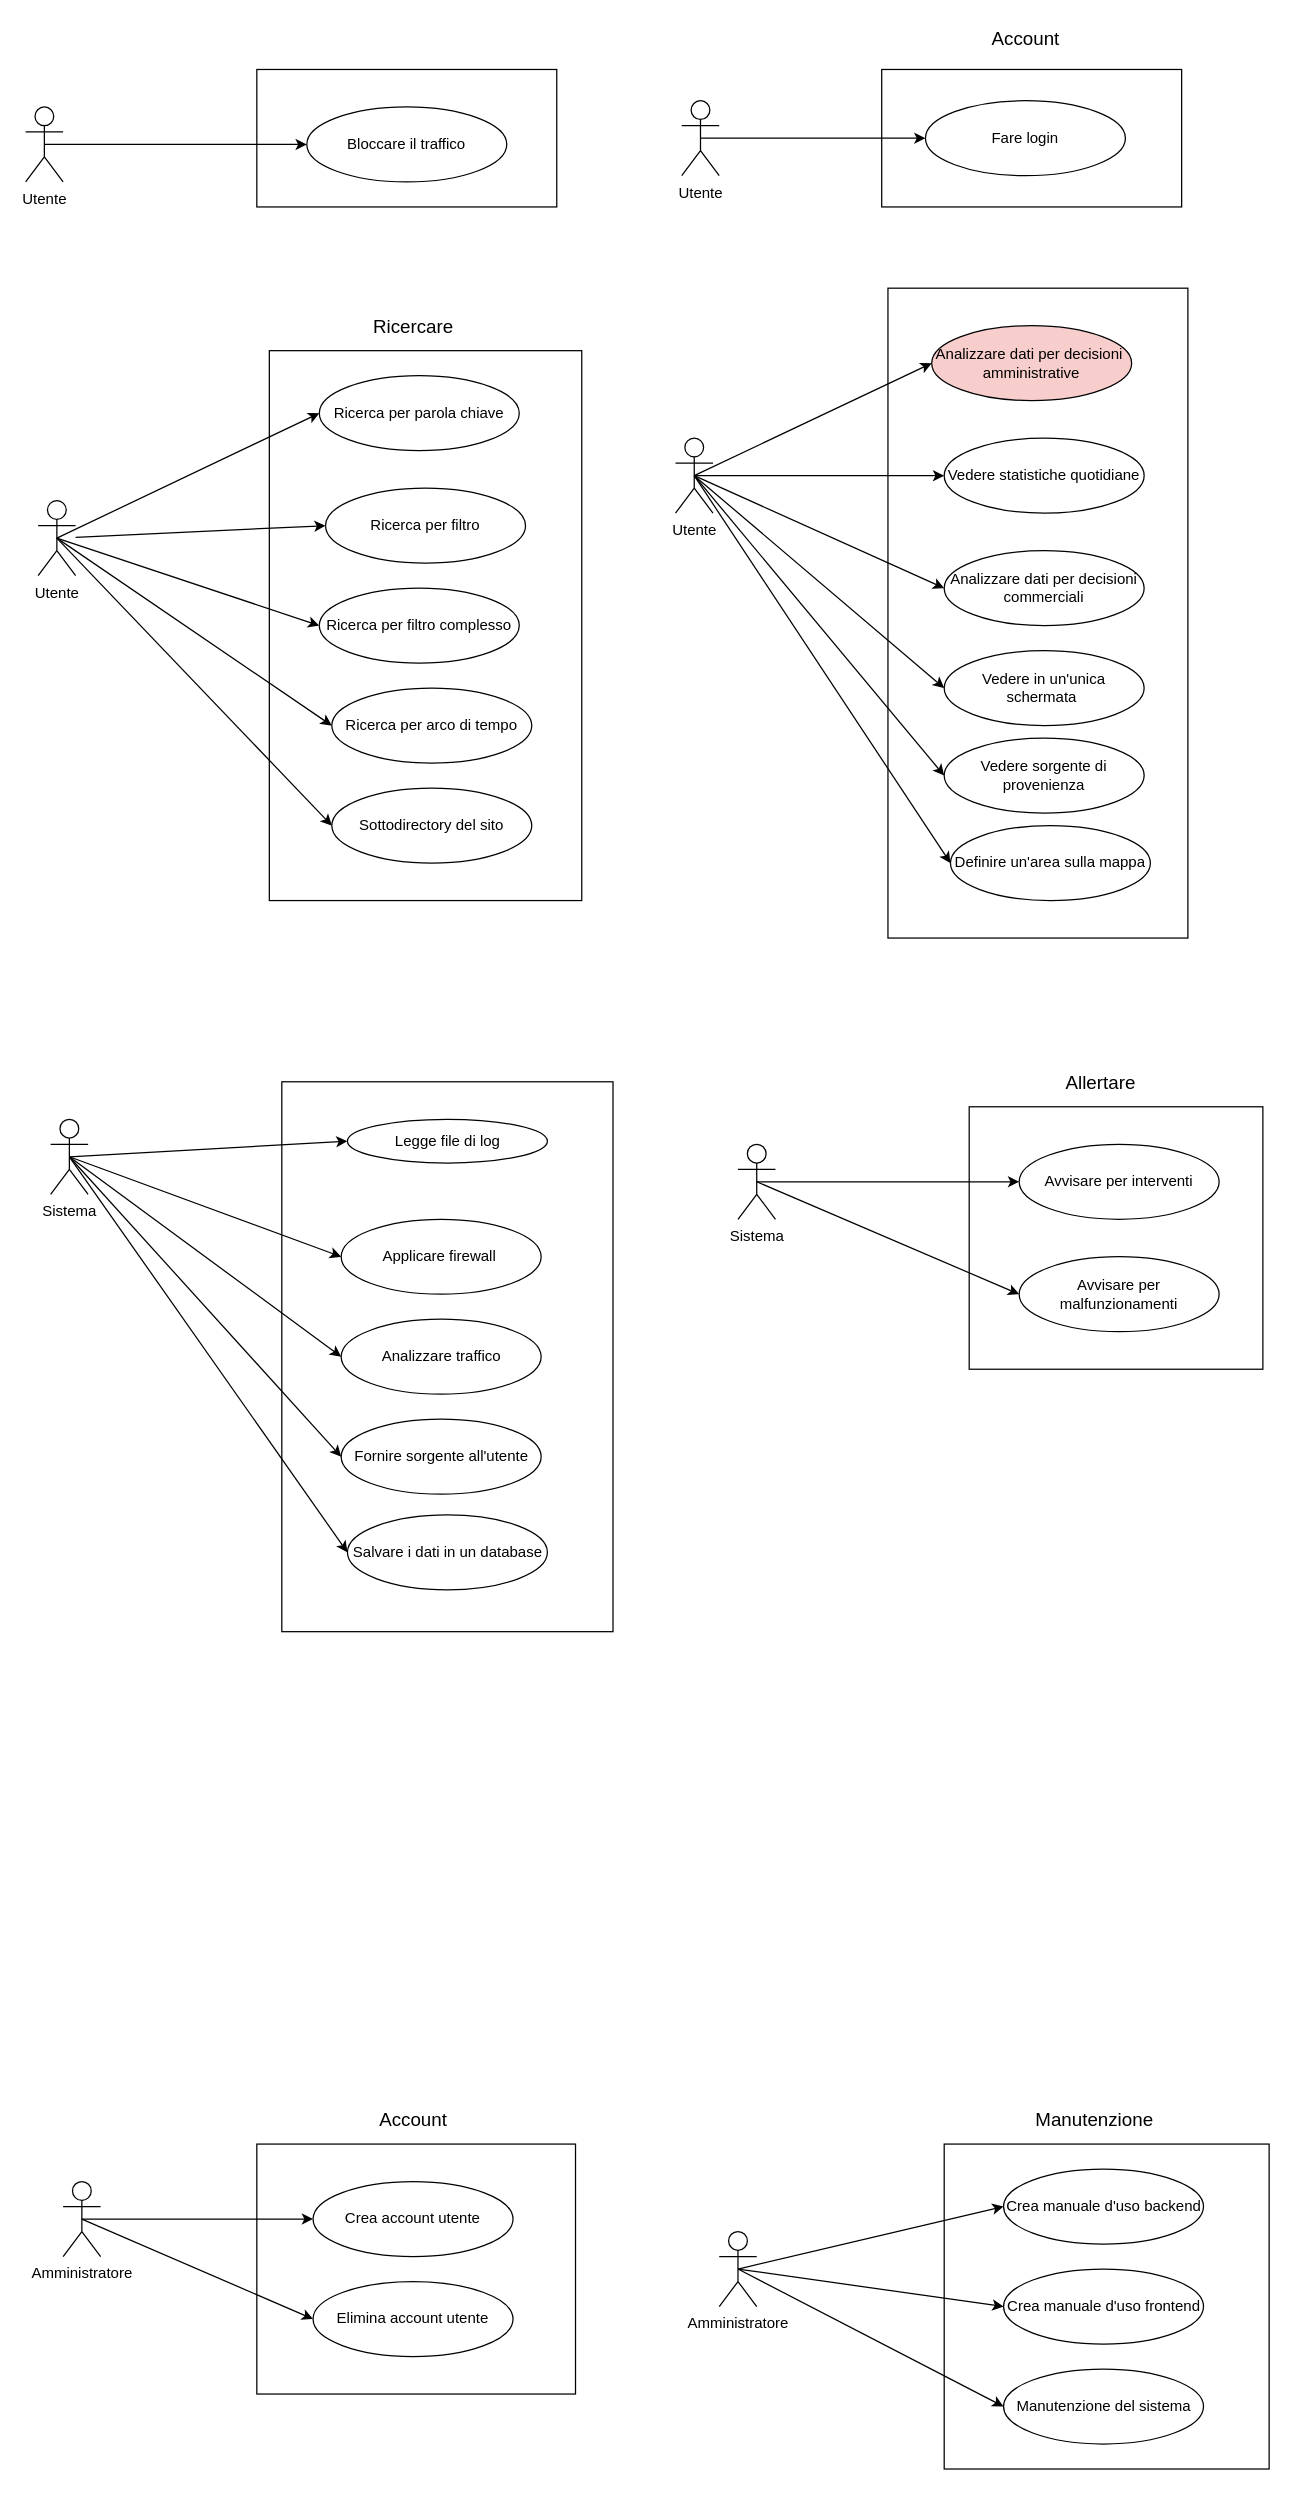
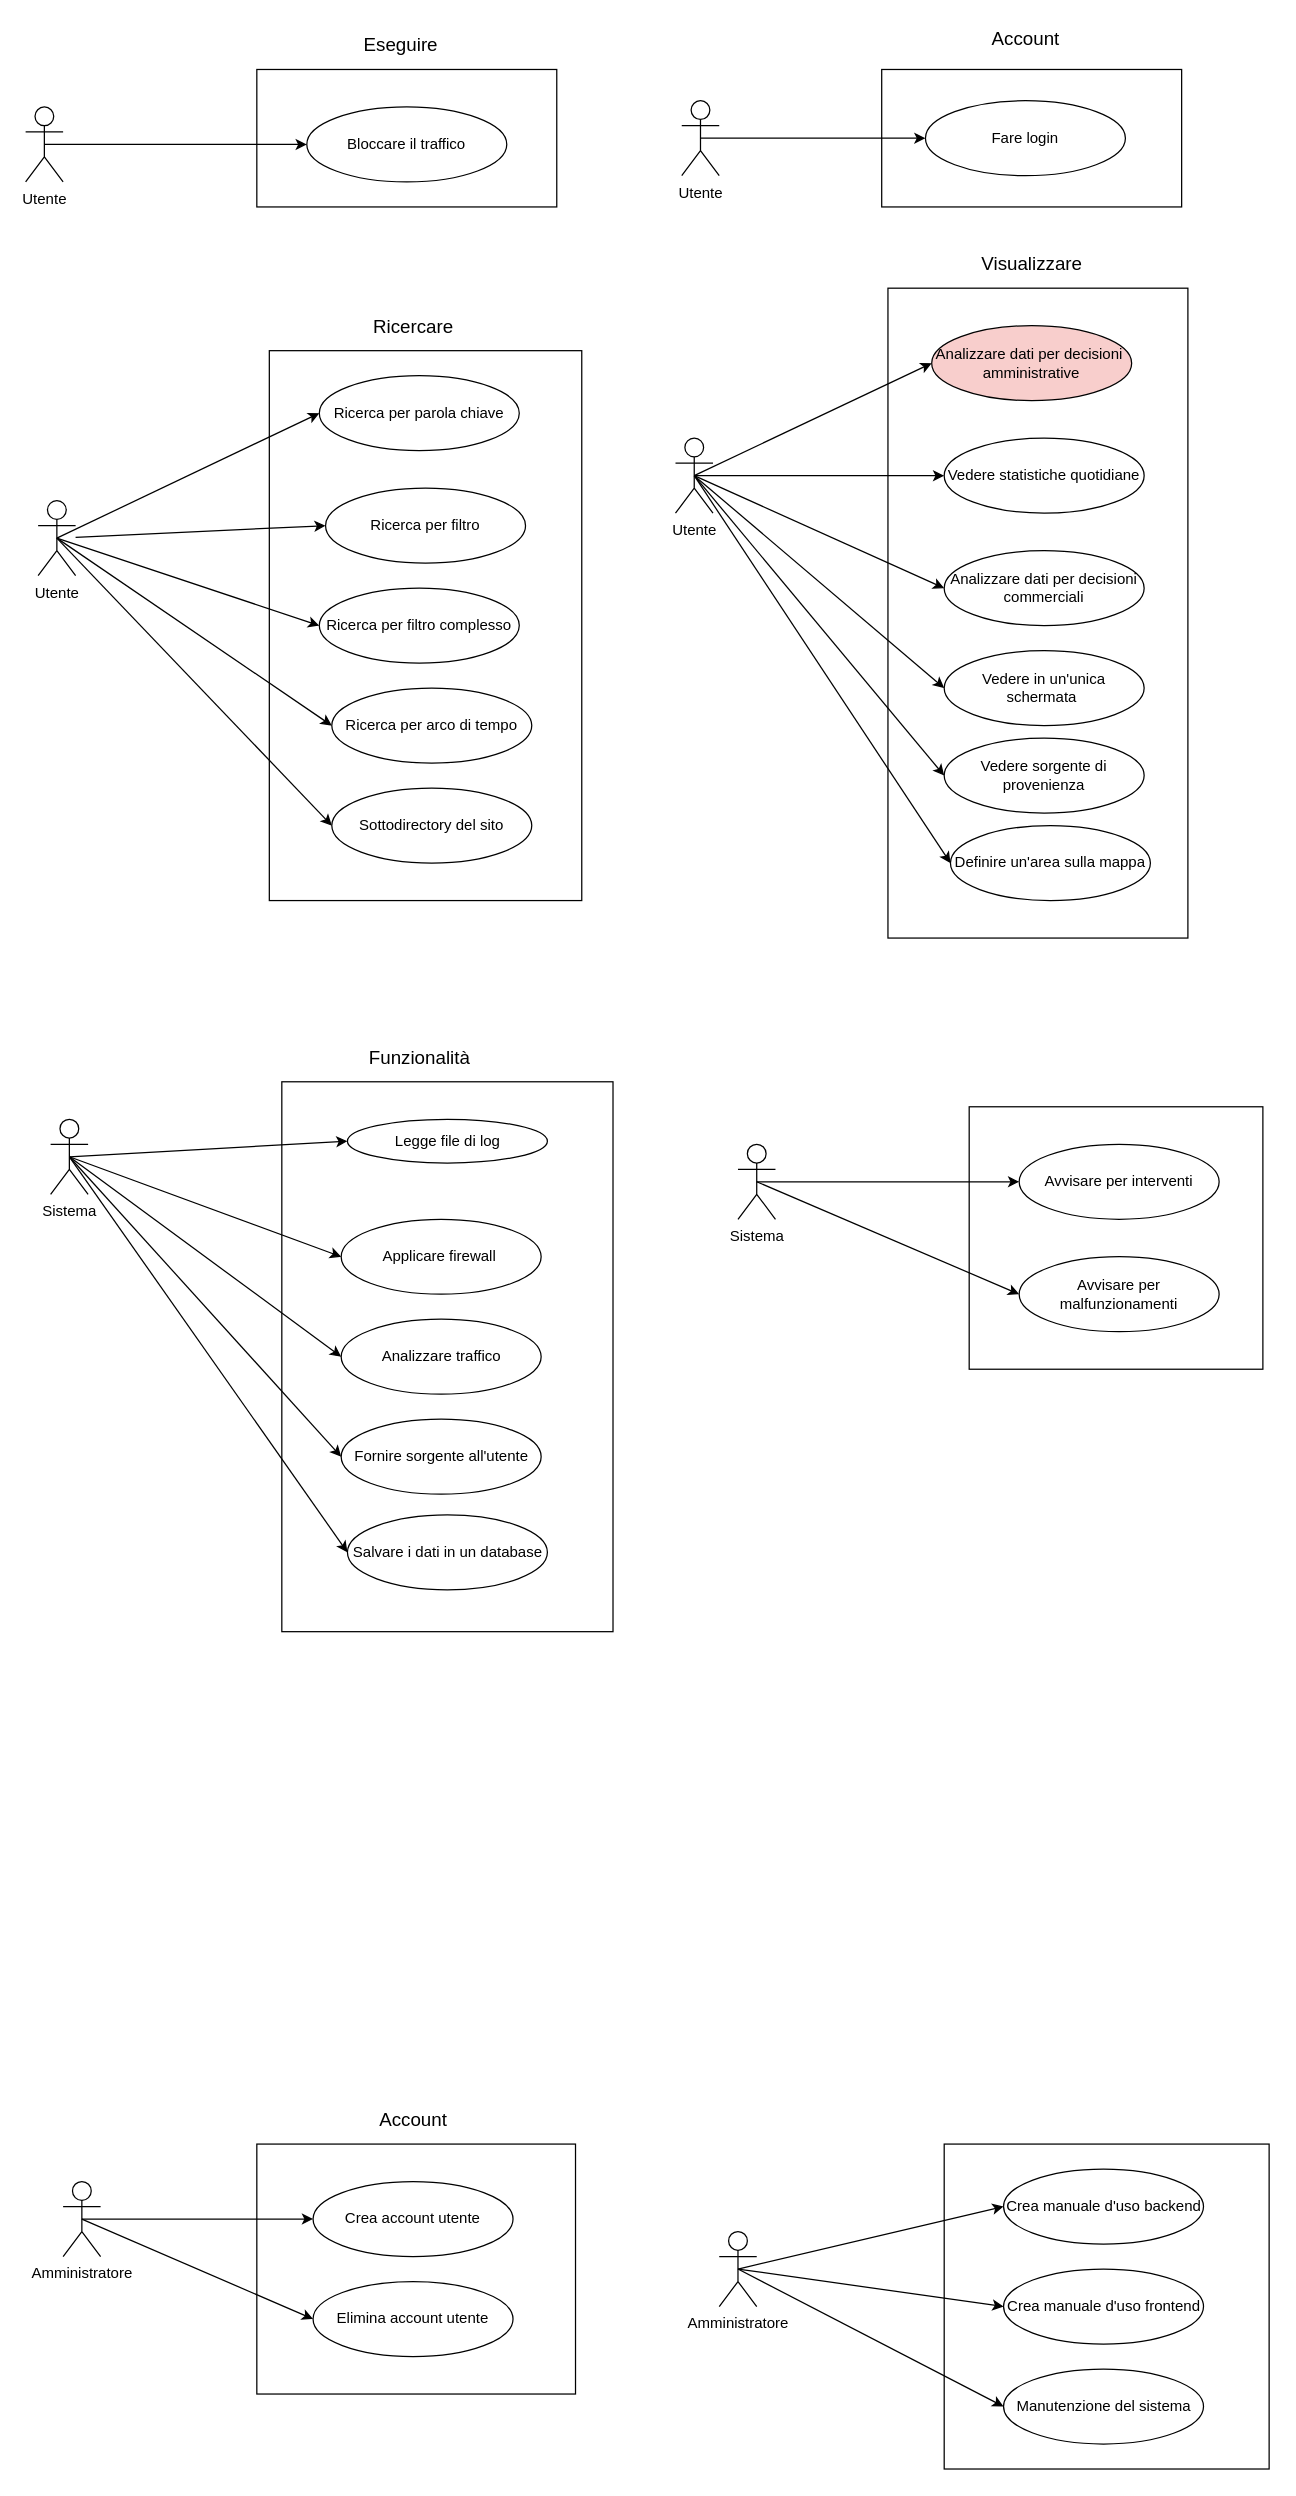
+ <mxCell id="40" value="Eseguire" style="text;html=1;align=center;verticalAlign=middle;resizable=0;points=[];autosize=1;strokeColor=none;fillColor=none;fontSize=15;" vertex="1" parent="1"><mxGeometry x="285" y="25" width="70" height="20" as="geometry" /></mxCell>
+ <mxCell id="15" value="&lt;span style=&quot;font-size: 15px&quot;&gt;Visualizzare&lt;/span&gt;" style="text;html=1;align=center;verticalAlign=middle;resizable=0;points=[];autosize=1;strokeColor=none;fillColor=none;" vertex="1" parent="1"><mxGeometry x="775" y="200" width="100" height="20" as="geometry" /></mxCell>
+ <mxCell id="52" value="Funzionalità" style="text;html=1;align=center;verticalAlign=middle;resizable=0;points=[];autosize=1;strokeColor=none;fillColor=none;fontSize=15;" vertex="1" parent="1"><mxGeometry x="285" y="835" width="100" height="20" as="geometry" /></mxCell>
- <mxCell id="45" value="Allertare" style="text;html=1;align=center;verticalAlign=middle;resizable=0;points=[];autosize=1;strokeColor=none;fillColor=none;fontSize=15;" vertex="1" parent="1"><mxGeometry x="845" y="855" width="70" height="20" as="geometry" /></mxCell>
- <mxCell id="67" value="Manutenzione" style="text;html=1;align=center;verticalAlign=middle;resizable=0;points=[];autosize=1;strokeColor=none;fillColor=none;fontSize=15;" vertex="1" parent="1"><mxGeometry x="820" y="1685" width="110" height="20" as="geometry" /></mxCell>
